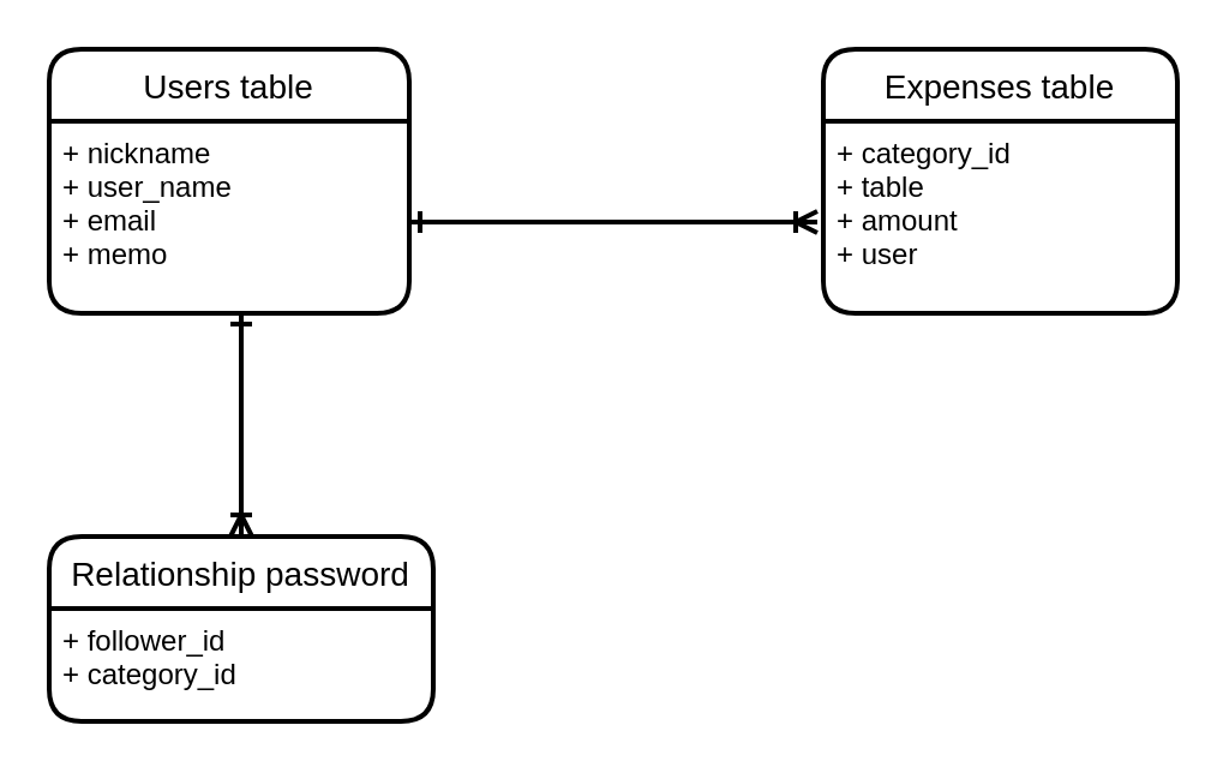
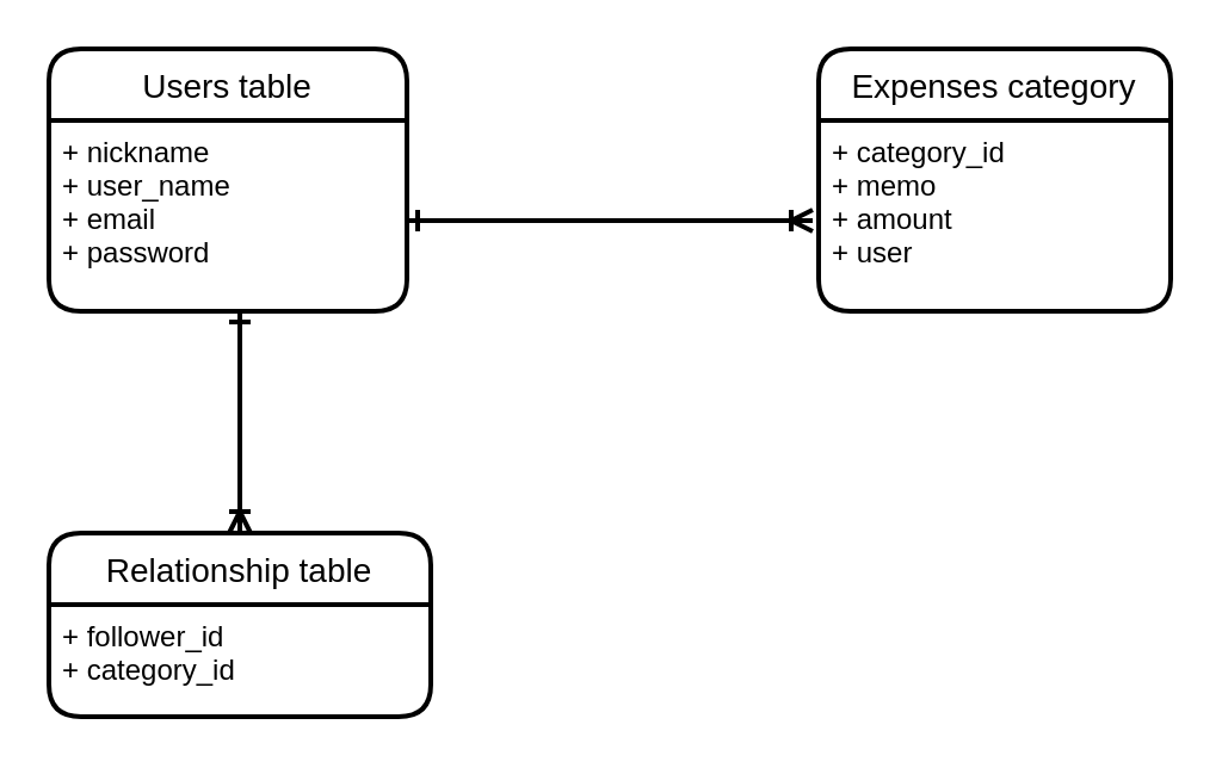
- <mxCell id="6" value="Expenses table" style="swimlane;childLayout=stackLayout;horizontal=1;startSize=30;horizontalStack=0;rounded=1;fontSize=14;fontStyle=0;strokeWidth=2;resizeParent=0;resizeLast=1;shadow=0;dashed=0;align=center;" vertex="1" parent="1"><mxGeometry x="342.5" y="20" width="147.5" height="110" as="geometry" /></mxCell>
+ <mxCell id="6" value="Expenses category" style="swimlane;childLayout=stackLayout;horizontal=1;startSize=30;horizontalStack=0;rounded=1;fontSize=14;fontStyle=0;strokeWidth=2;resizeParent=0;resizeLast=1;shadow=0;dashed=0;align=center;" vertex="1" parent="1"><mxGeometry x="342.5" y="20" width="147.5" height="110" as="geometry" /></mxCell>
- <mxCell id="3" value="+ nickname&#10;+ user_name&#10;+ email&#10;+ memo" style="align=left;strokeColor=none;fillColor=none;spacingLeft=4;fontSize=12;verticalAlign=top;resizable=0;rotatable=0;part=1;fontStyle=0" vertex="1" parent="2"><mxGeometry y="30" width="150" height="80" as="geometry" /></mxCell>
+ <mxCell id="3" value="+ nickname&#10;+ user_name&#10;+ email&#10;+ password" style="align=left;strokeColor=none;fillColor=none;spacingLeft=4;fontSize=12;verticalAlign=top;resizable=0;rotatable=0;part=1;fontStyle=0" vertex="1" parent="2"><mxGeometry y="30" width="150" height="80" as="geometry" /></mxCell>
- <mxCell id="7" value="+ category_id&#10;+ table&#10;+ amount&#10;+ user" style="align=left;strokeColor=none;fillColor=none;spacingLeft=4;fontSize=12;verticalAlign=top;resizable=0;rotatable=0;part=1;fontStyle=0" vertex="1" parent="6"><mxGeometry y="30" width="147.5" height="80" as="geometry" /></mxCell>
+ <mxCell id="7" value="+ category_id&#10;+ memo&#10;+ amount&#10;+ user" style="align=left;strokeColor=none;fillColor=none;spacingLeft=4;fontSize=12;verticalAlign=top;resizable=0;rotatable=0;part=1;fontStyle=0" vertex="1" parent="6"><mxGeometry y="30" width="147.5" height="80" as="geometry" /></mxCell>
- <mxCell id="4" value="Relationship password" style="swimlane;childLayout=stackLayout;horizontal=1;startSize=30;horizontalStack=0;rounded=1;fontSize=14;fontStyle=0;strokeWidth=2;resizeParent=0;resizeLast=1;shadow=0;dashed=0;align=center;" vertex="1" parent="1"><mxGeometry x="20" y="223" width="160" height="77" as="geometry" /></mxCell>
+ <mxCell id="4" value="Relationship table" style="swimlane;childLayout=stackLayout;horizontal=1;startSize=30;horizontalStack=0;rounded=1;fontSize=14;fontStyle=0;strokeWidth=2;resizeParent=0;resizeLast=1;shadow=0;dashed=0;align=center;" vertex="1" parent="1"><mxGeometry x="20" y="223" width="160" height="77" as="geometry" /></mxCell>
